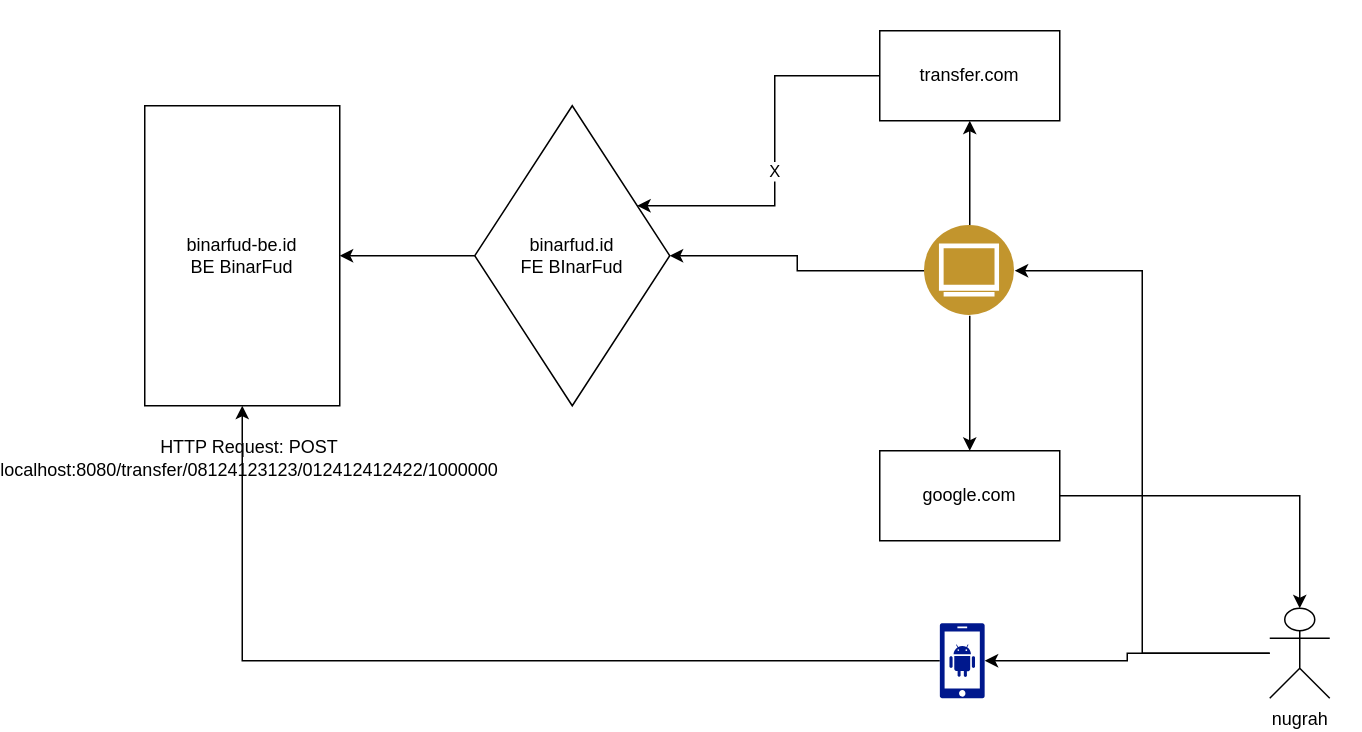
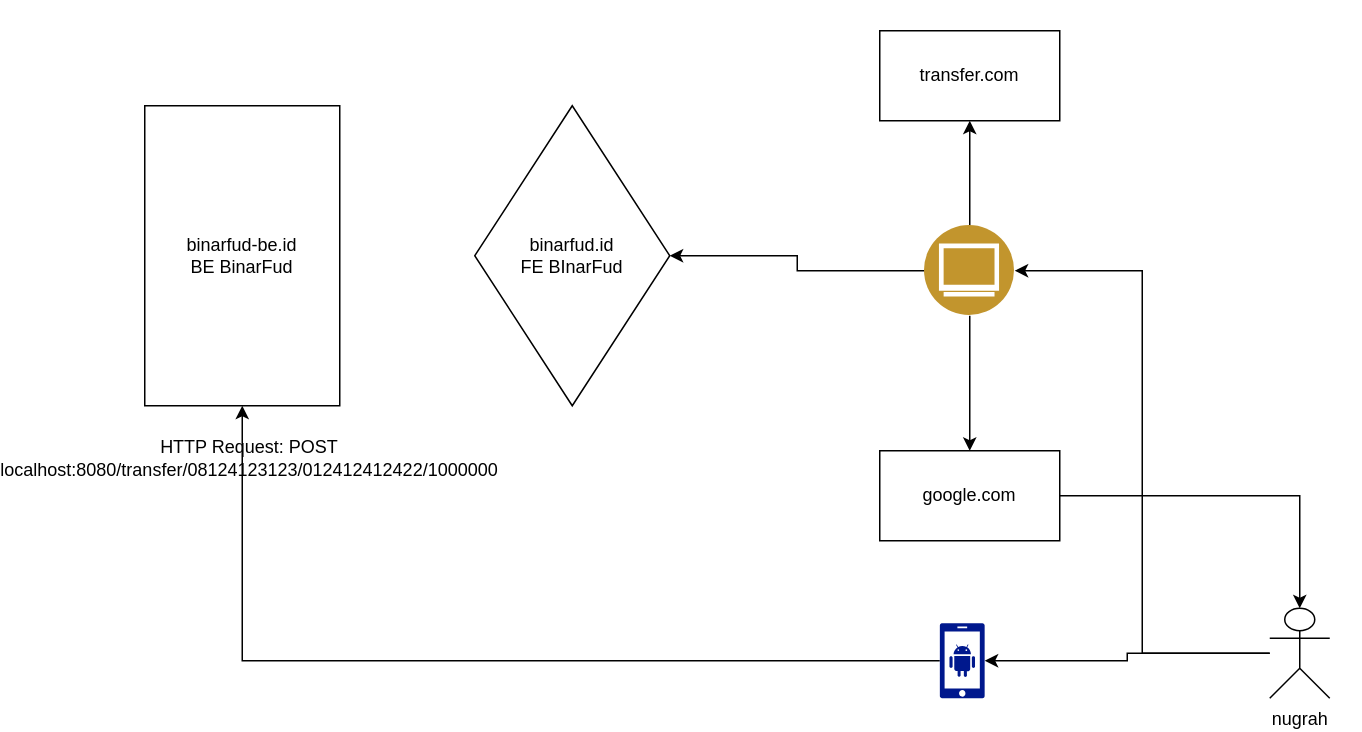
- <mxCell id="12" style="edgeStyle=orthogonalEdgeStyle;rounded=0;orthogonalLoop=1;jettySize=auto;html=1;entryX=1;entryY=0.25;entryDx=0;entryDy=0;" edge="1" parent="1" source="14" target="5"><mxGeometry relative="1" as="geometry" /></mxCell>
- <mxCell id="13" value="X" style="edgeLabel;html=1;align=center;verticalAlign=middle;resizable=0;points=[];" vertex="1" connectable="0" parent="12"><mxGeometry x="0.067" y="-1" relative="1" as="geometry"><mxPoint as="offset" /></mxGeometry></mxCell>
- <mxCell id="4" style="edgeStyle=orthogonalEdgeStyle;rounded=0;orthogonalLoop=1;jettySize=auto;html=1;" edge="1" parent="1" source="5" target="2"><mxGeometry relative="1" as="geometry" /></mxCell>
